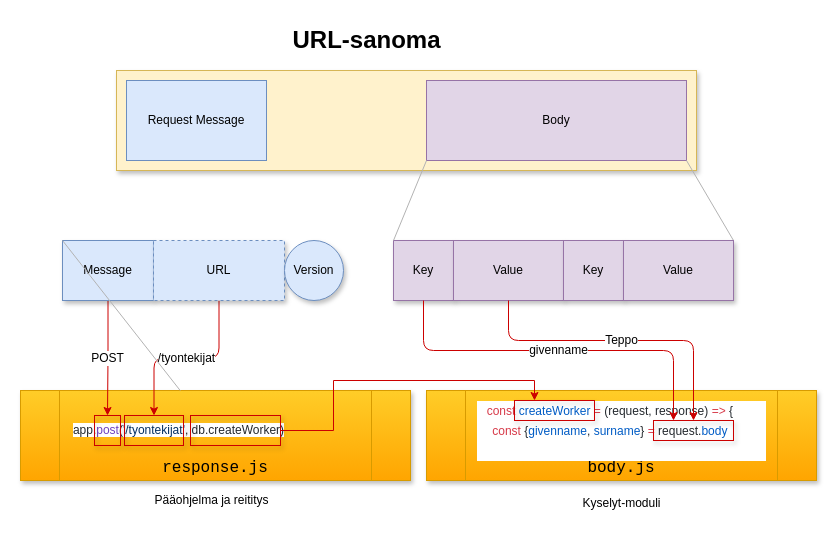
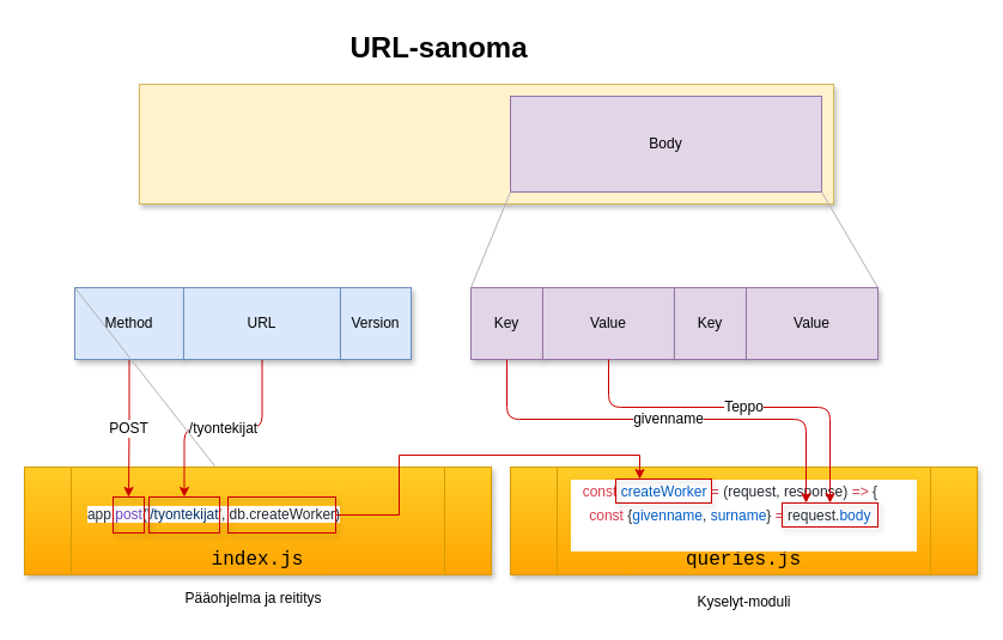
- <mxCell id="5" value="Request Message" style="rounded=0;whiteSpace=wrap;html=1;fillColor=#dae8fc;strokeColor=#6c8ebf;" parent="1" vertex="1"><mxGeometry x="126" y="80" width="140" height="80" as="geometry" /></mxCell>
- <mxCell id="8" value="Message" style="rounded=0;whiteSpace=wrap;html=1;shadow=1;glass=0;fillColor=#dae8fc;strokeColor=#6c8ebf;" parent="1" vertex="1"><mxGeometry x="62" y="240" width="91" height="60" as="geometry" /></mxCell>
+ <mxCell id="8" value="Method" style="rounded=0;whiteSpace=wrap;html=1;shadow=1;glass=0;fillColor=#dae8fc;strokeColor=#6c8ebf;" parent="1" vertex="1"><mxGeometry x="62" y="240" width="91" height="60" as="geometry" /></mxCell>
- <mxCell id="10" value="URL" style="rounded=0;whiteSpace=wrap;html=1;shadow=1;glass=0;fillColor=#dae8fc;strokeColor=#6c8ebf;dashed=1;" parent="1" vertex="1"><mxGeometry x="153" y="240" width="131" height="60" as="geometry" /></mxCell>
+ <mxCell id="10" value="URL" style="rounded=0;whiteSpace=wrap;html=1;shadow=1;glass=0;fillColor=#dae8fc;strokeColor=#6c8ebf;" parent="1" vertex="1"><mxGeometry x="153" y="240" width="131" height="60" as="geometry" /></mxCell>
- <mxCell id="11" value="Version" style="ellipse;whiteSpace=wrap;html=1;shadow=1;glass=0;fillColor=#dae8fc;strokeColor=#6c8ebf;" parent="1" vertex="1"><mxGeometry x="284" y="240" width="59" height="60" as="geometry" /></mxCell>
+ <mxCell id="11" value="Version" style="rounded=0;whiteSpace=wrap;html=1;shadow=1;glass=0;fillColor=#dae8fc;strokeColor=#6c8ebf;" parent="1" vertex="1"><mxGeometry x="284" y="240" width="59" height="60" as="geometry" /></mxCell>
- <mxCell id="2" value="response.js" style="shape=process;whiteSpace=wrap;html=1;backgroundOutline=1;shadow=1;glass=0;fontFamily=Courier New;fontSize=16;gradientColor=#ffa500;fillColor=#ffcd28;strokeColor=#d79b00;verticalAlign=bottom;" parent="1" vertex="1"><mxGeometry x="20" y="390" width="390" height="90" as="geometry" /></mxCell>
+ <mxCell id="2" value="index.js" style="shape=process;whiteSpace=wrap;html=1;backgroundOutline=1;shadow=1;glass=0;fontFamily=Courier New;fontSize=16;gradientColor=#ffa500;fillColor=#ffcd28;strokeColor=#d79b00;verticalAlign=bottom;" parent="1" vertex="1"><mxGeometry x="20" y="390" width="390" height="90" as="geometry" /></mxCell>
- <mxCell id="20" value="body.js" style="shape=process;whiteSpace=wrap;html=1;backgroundOutline=1;shadow=1;glass=0;fontFamily=Courier New;fontSize=16;gradientColor=#ffa500;fillColor=#ffcd28;strokeColor=#d79b00;verticalAlign=bottom;" vertex="1" parent="1"><mxGeometry x="426" y="390" width="390" height="90" as="geometry" /></mxCell>
+ <mxCell id="20" value="queries.js" style="shape=process;whiteSpace=wrap;html=1;backgroundOutline=1;shadow=1;glass=0;fontFamily=Courier New;fontSize=16;gradientColor=#ffa500;fillColor=#ffcd28;strokeColor=#d79b00;verticalAlign=bottom;" vertex="1" parent="1"><mxGeometry x="426" y="390" width="390" height="90" as="geometry" /></mxCell>
